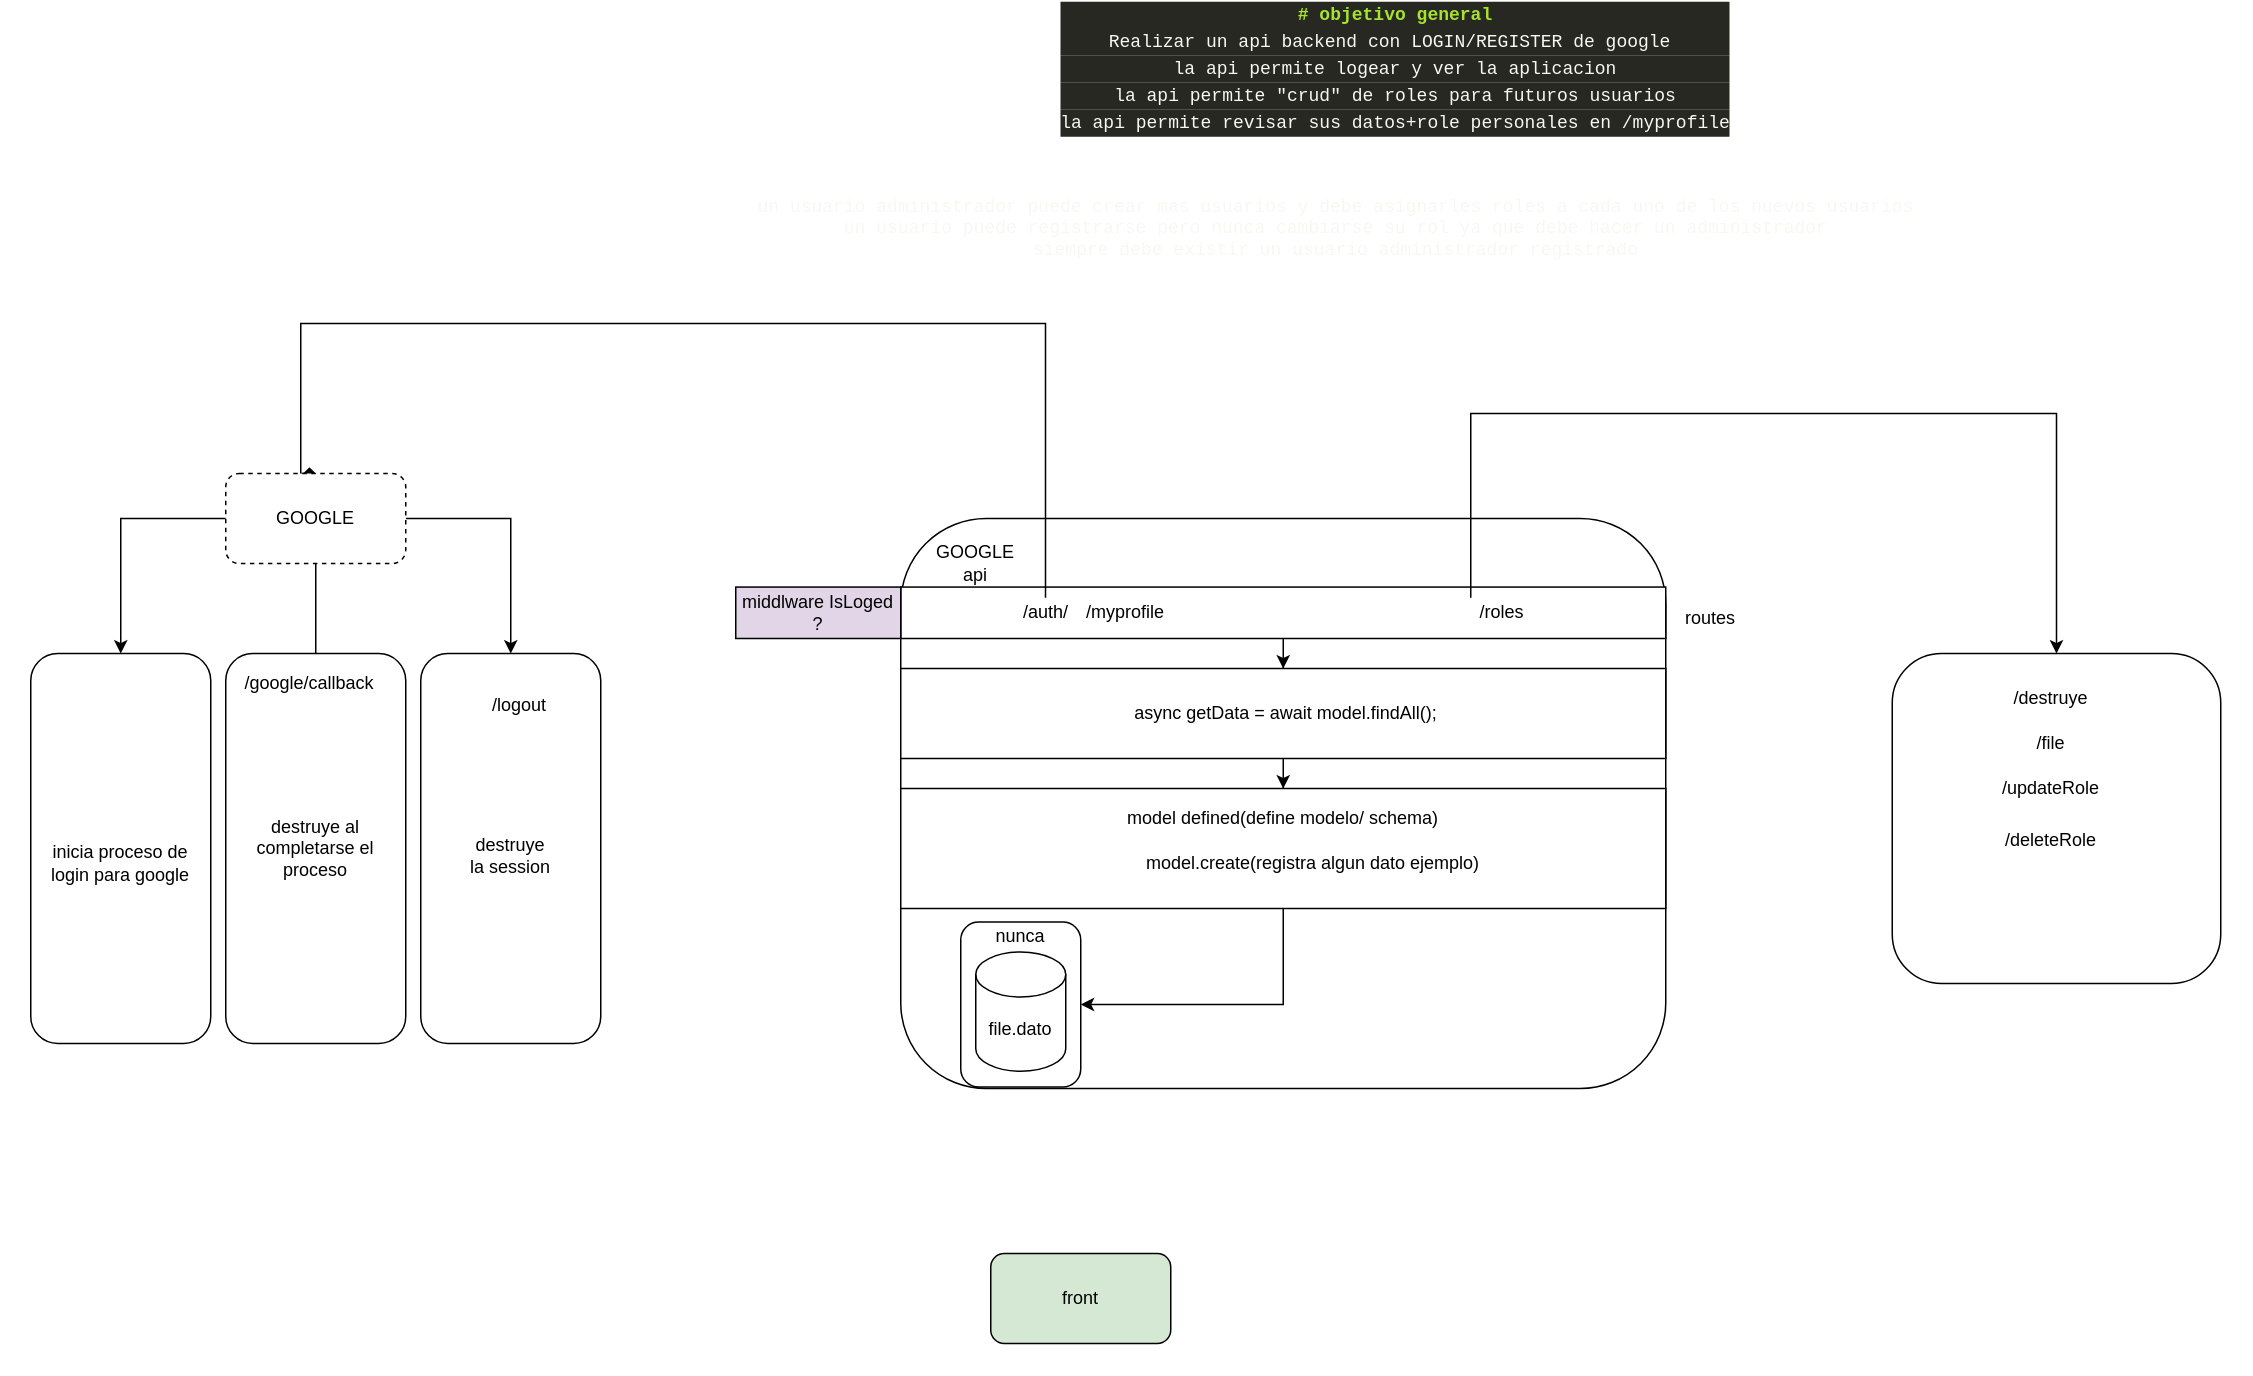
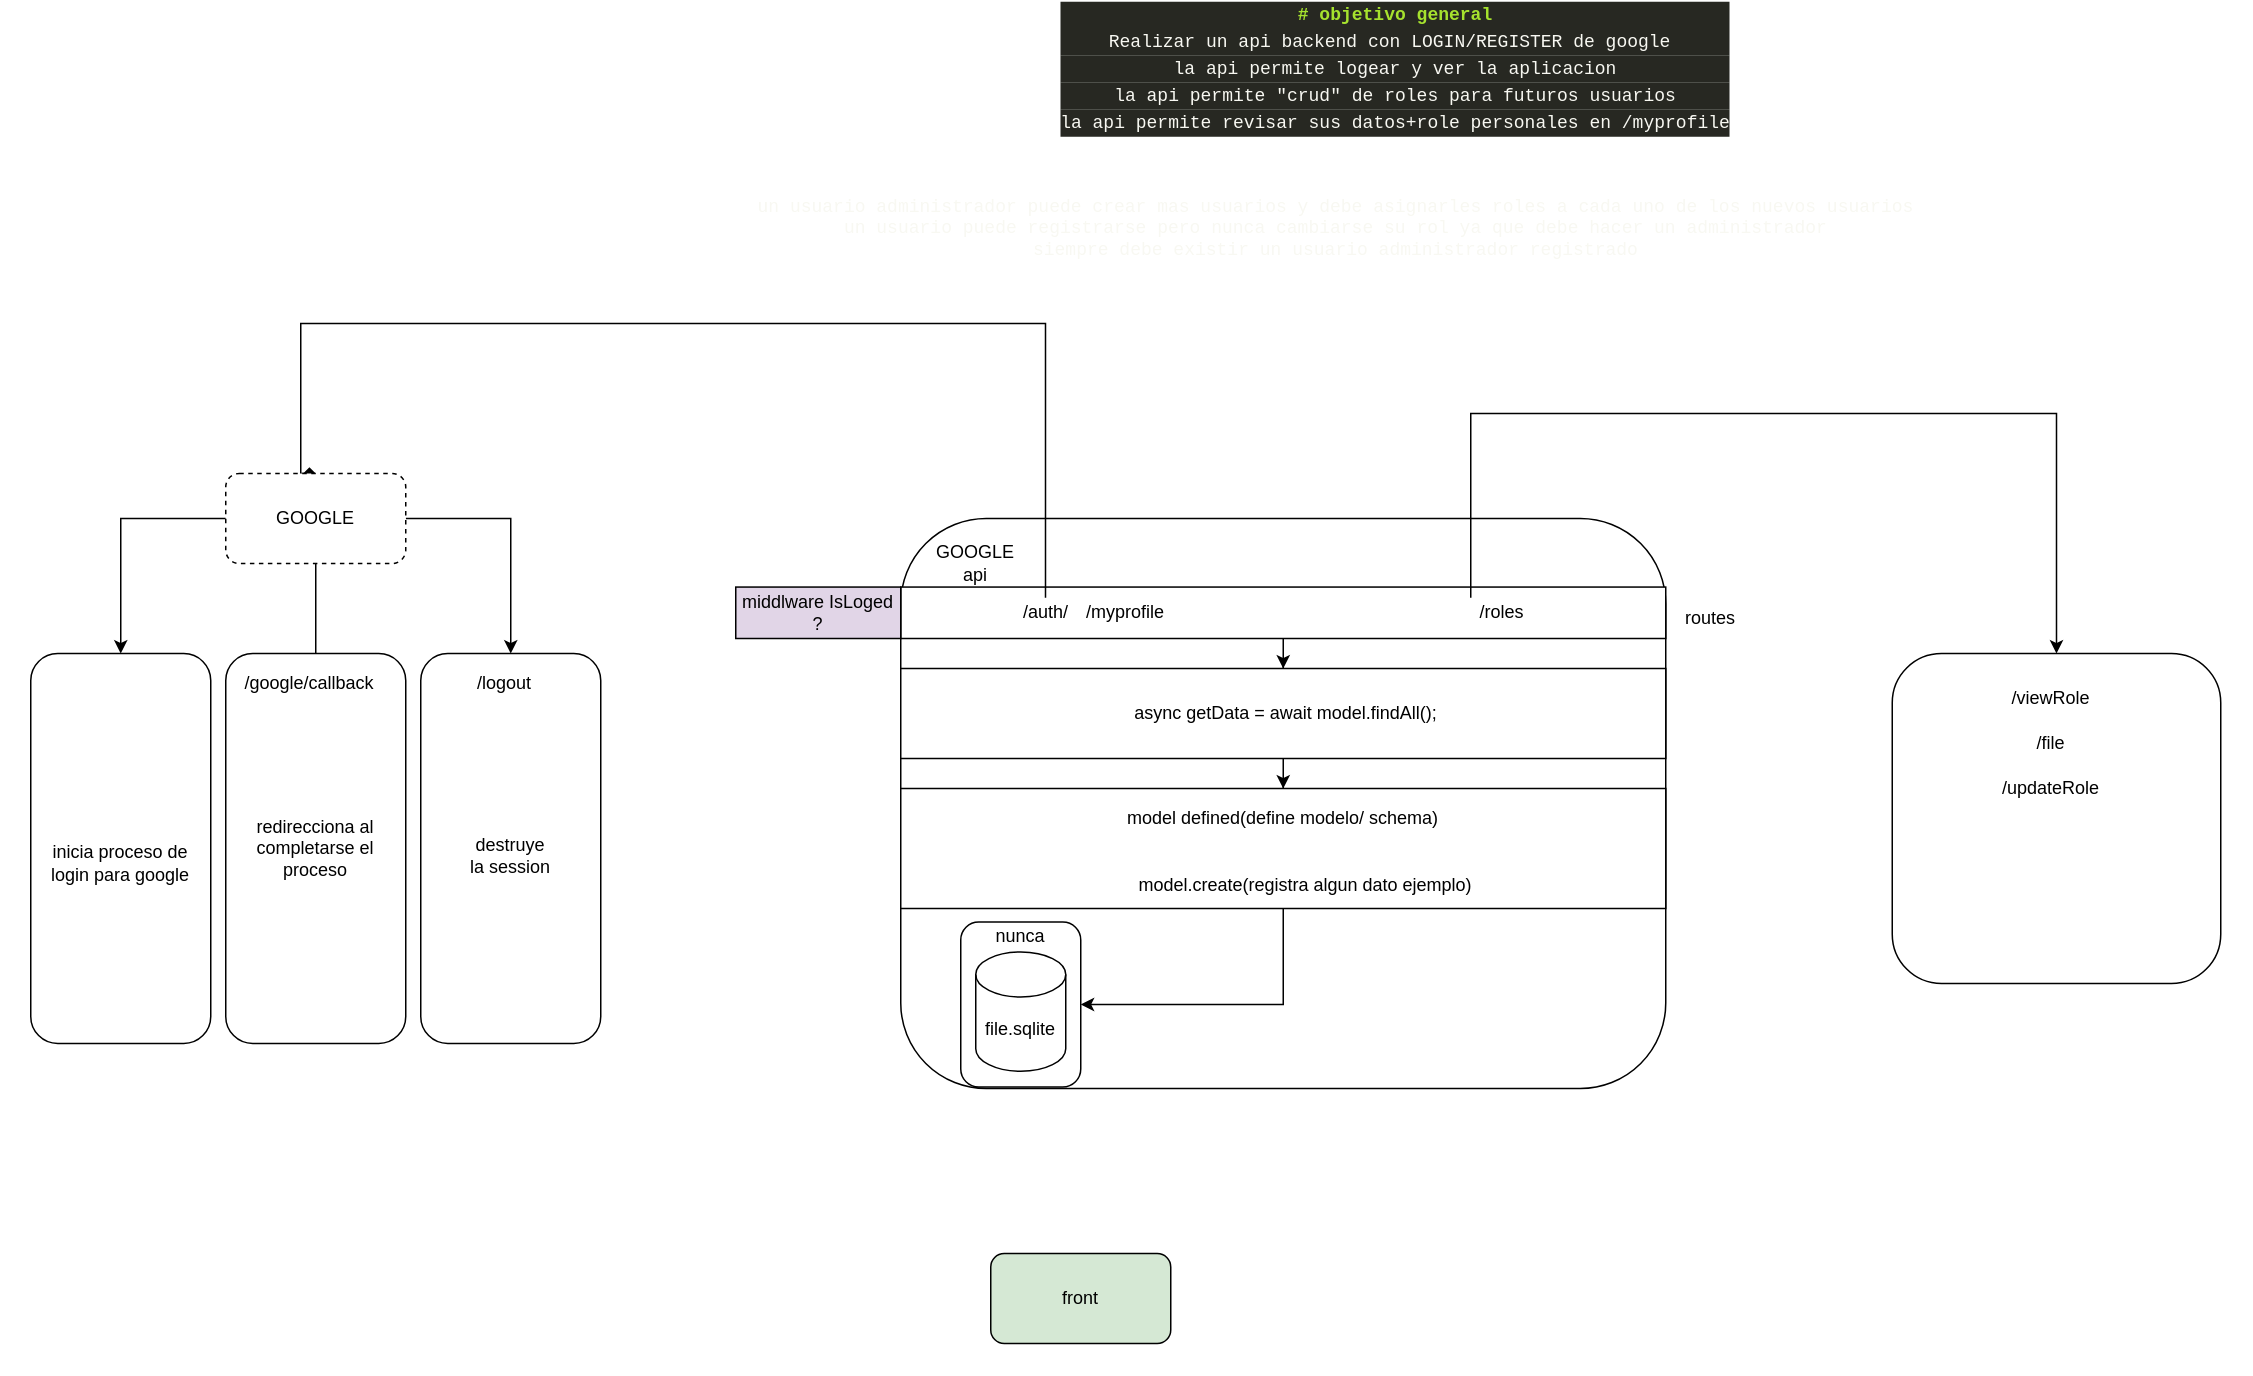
- <mxCell id="46" value="/destruye" style="text;html=1;strokeColor=none;fillColor=none;align=center;verticalAlign=middle;whiteSpace=wrap;rounded=0;" vertex="1" parent="45"><mxGeometry width="100" height="20" as="geometry" /></mxCell>
+ <mxCell id="46" value="/viewRole" style="text;html=1;strokeColor=none;fillColor=none;align=center;verticalAlign=middle;whiteSpace=wrap;rounded=0;" vertex="1" parent="45"><mxGeometry width="100" height="20" as="geometry" /></mxCell>
- <mxCell id="37" value="/logout" style="text;html=1;strokeColor=none;fillColor=none;align=center;verticalAlign=middle;whiteSpace=wrap;rounded=0;" vertex="1" parent="35"><mxGeometry x="31.82" y="25" width="68.18" height="20" as="geometry" /></mxCell>
+ <mxCell id="37" value="/logout" style="text;html=1;strokeColor=none;fillColor=none;align=center;verticalAlign=middle;whiteSpace=wrap;rounded=0;" vertex="1" parent="35"><mxGeometry x="21.82" y="10" width="68.18" height="20" as="geometry" /></mxCell>
- <mxCell id="49" value="/deleteRole" style="text;html=1;strokeColor=none;fillColor=none;align=center;verticalAlign=middle;whiteSpace=wrap;rounded=0;" vertex="1" parent="45"><mxGeometry y="95" width="100" height="20" as="geometry" /></mxCell>
- <mxCell id="33" value="destruye al completarse el proceso" style="rounded=1;whiteSpace=wrap;html=1;" vertex="1" parent="32"><mxGeometry width="120" height="260" as="geometry" /></mxCell>
+ <mxCell id="33" value="redirecciona al completarse el proceso" style="rounded=1;whiteSpace=wrap;html=1;" vertex="1" parent="32"><mxGeometry width="120" height="260" as="geometry" /></mxCell>
- <mxCell id="18" value="model.create(registra algun dato ejemplo)" style="text;html=1;strokeColor=none;fillColor=none;align=center;verticalAlign=middle;whiteSpace=wrap;rounded=0;" parent="6" vertex="1"><mxGeometry x="130" y="220" width="290" height="20" as="geometry" /></mxCell>
+ <mxCell id="18" value="model.create(registra algun dato ejemplo)" style="text;html=1;strokeColor=none;fillColor=none;align=center;verticalAlign=middle;whiteSpace=wrap;rounded=0;" parent="6" vertex="1"><mxGeometry x="125" y="235" width="290" height="20" as="geometry" /></mxCell>
- <mxCell id="21" value="file.dato" style="shape=cylinder3;whiteSpace=wrap;html=1;boundedLbl=1;backgroundOutline=1;size=15;" parent="19" vertex="1"><mxGeometry x="10" y="20" width="60" height="79.52" as="geometry" /></mxCell>
+ <mxCell id="21" value="file.sqlite" style="shape=cylinder3;whiteSpace=wrap;html=1;boundedLbl=1;backgroundOutline=1;size=15;" parent="19" vertex="1"><mxGeometry x="10" y="20" width="60" height="79.52" as="geometry" /></mxCell>
